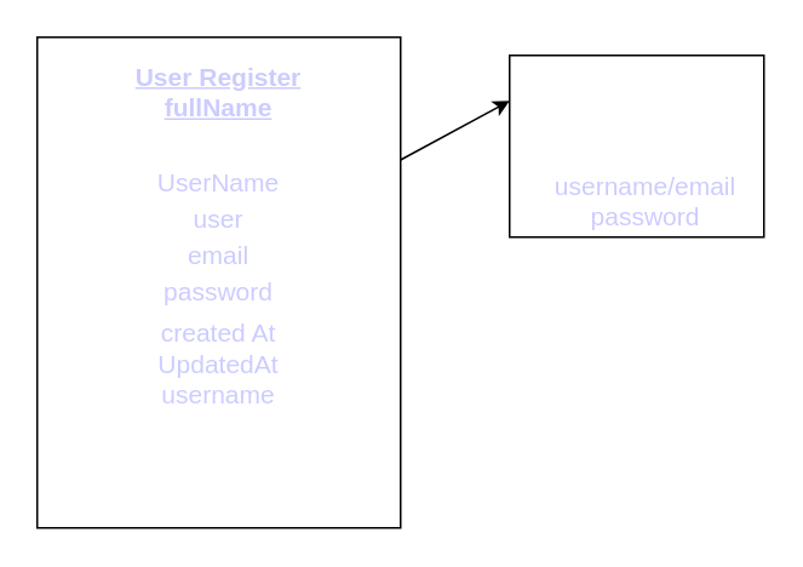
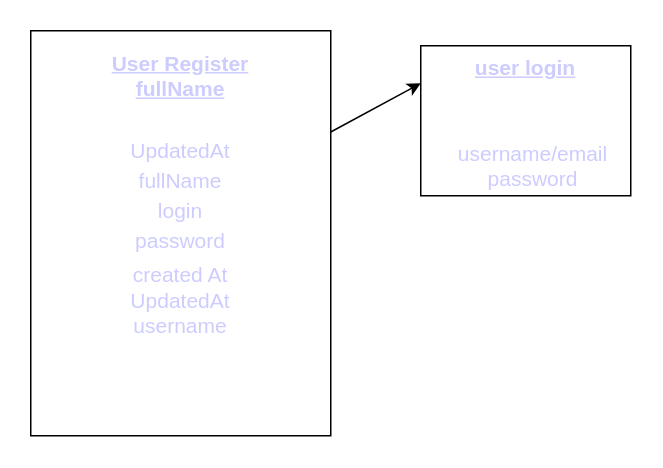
+ <mxCell id="11" value="&lt;b&gt;&lt;u&gt;user login&lt;/u&gt;&lt;/b&gt;" style="text;strokeColor=none;align=center;fillColor=none;html=1;verticalAlign=middle;whiteSpace=wrap;rounded=0;fontSize=14;fontColor=#CCCCFF;" vertex="1" parent="1"><mxGeometry x="300" y="30" width="100" height="30" as="geometry" /></mxCell>
- <mxCell id="5" value="UserName" style="text;strokeColor=none;align=center;fillColor=none;html=1;verticalAlign=middle;whiteSpace=wrap;rounded=0;fontSize=14;fontColor=#CCCCFF;" vertex="1" parent="2"><mxGeometry x="55" y="60" width="90" height="40" as="geometry" /></mxCell>
+ <mxCell id="5" value="UpdatedAt" style="text;strokeColor=none;align=center;fillColor=none;html=1;verticalAlign=middle;whiteSpace=wrap;rounded=0;fontSize=14;fontColor=#CCCCFF;" vertex="1" parent="2"><mxGeometry x="55" y="60" width="90" height="40" as="geometry" /></mxCell>
- <mxCell id="9" value="user" style="text;strokeColor=none;align=center;fillColor=none;html=1;verticalAlign=middle;whiteSpace=wrap;rounded=0;fontSize=14;fontColor=#CCCCFF;" vertex="1" parent="2"><mxGeometry x="55" y="80" width="90" height="40" as="geometry" /></mxCell>
+ <mxCell id="9" value="fullName" style="text;strokeColor=none;align=center;fillColor=none;html=1;verticalAlign=middle;whiteSpace=wrap;rounded=0;fontSize=14;fontColor=#CCCCFF;" vertex="1" parent="2"><mxGeometry x="55" y="80" width="90" height="40" as="geometry" /></mxCell>
- <mxCell id="8" value="email" style="text;strokeColor=none;align=center;fillColor=none;html=1;verticalAlign=middle;whiteSpace=wrap;rounded=0;fontSize=14;fontColor=#CCCCFF;" vertex="1" parent="2"><mxGeometry x="55" y="100" width="90" height="40" as="geometry" /></mxCell>
+ <mxCell id="8" value="login" style="text;strokeColor=none;align=center;fillColor=none;html=1;verticalAlign=middle;whiteSpace=wrap;rounded=0;fontSize=14;fontColor=#CCCCFF;" vertex="1" parent="2"><mxGeometry x="55" y="100" width="90" height="40" as="geometry" /></mxCell>
